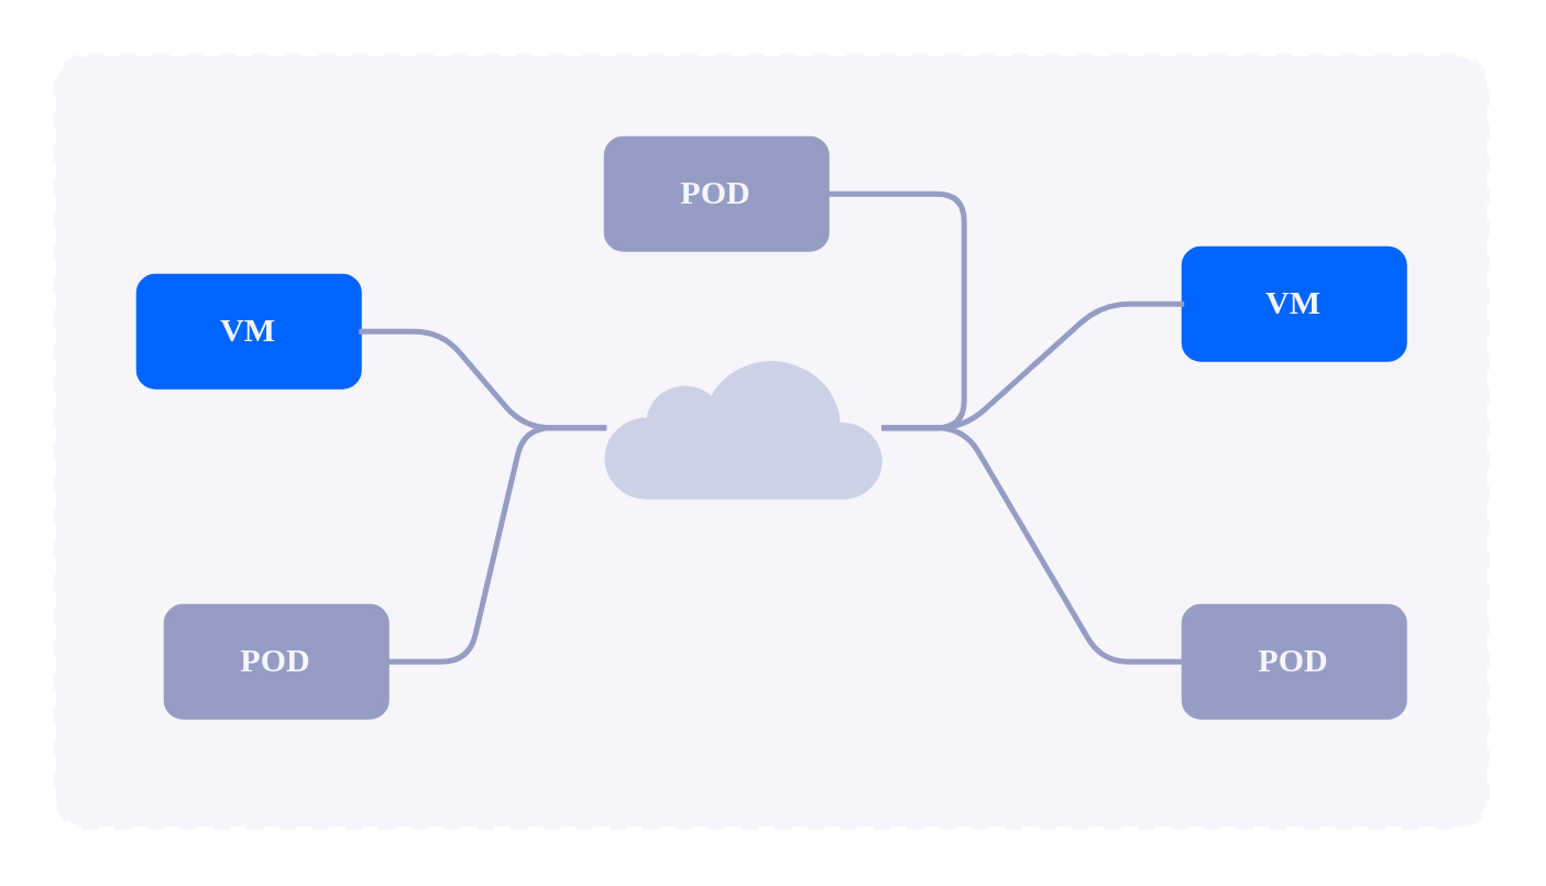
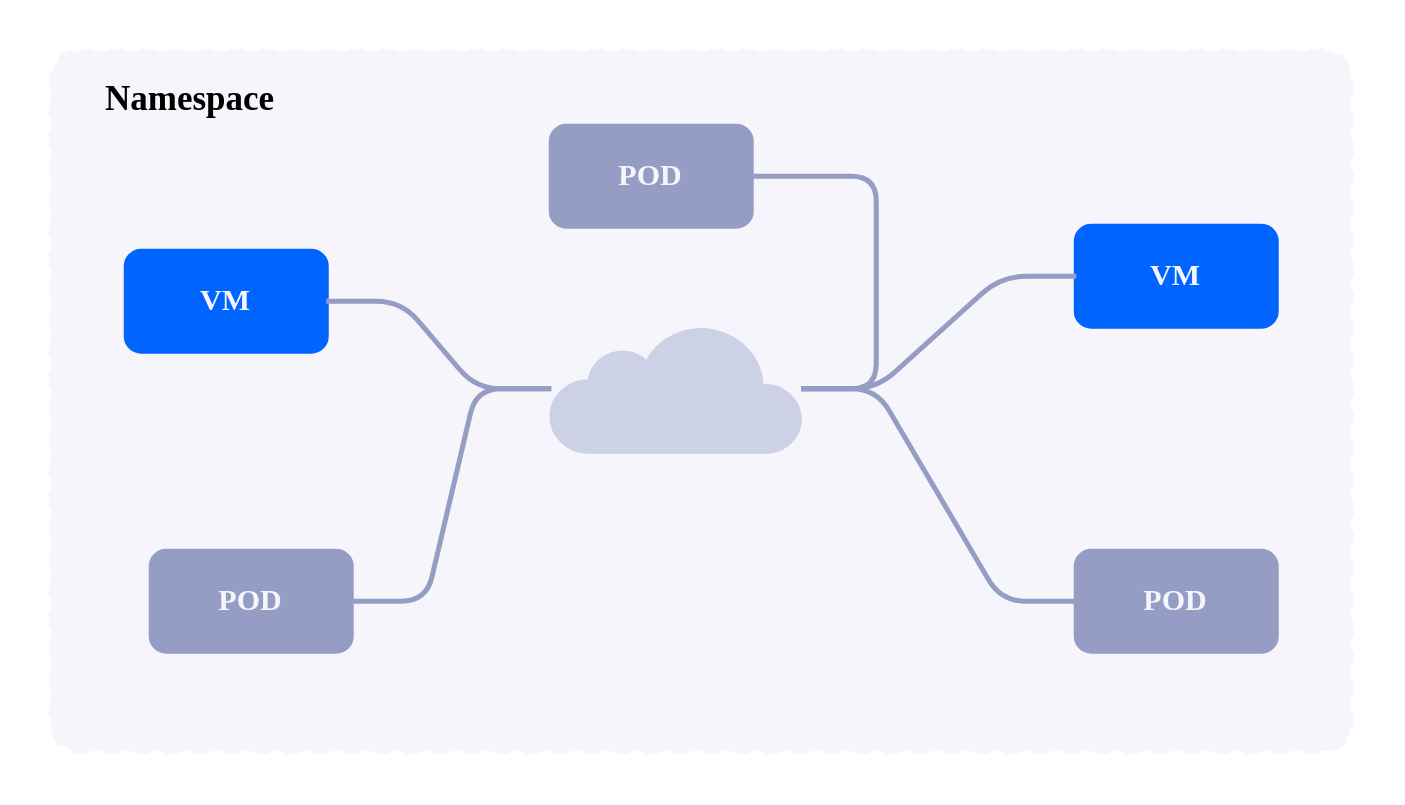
+ <mxCell id="3" value="Namespace" style="text;html=1;strokeColor=#f5f5fb;fillColor=#f5f5fb;align=left;verticalAlign=middle;whiteSpace=wrap;rounded=0;strokeWidth=2;fontFamily=JetBrains Mono;fontSource=https%3A%2F%2Ffonts.googleapis.com%2Fcss%3Ffamily%3DJetBrains%2BMono;fontSize=14;fontStyle=1" parent="1" vertex="1"><mxGeometry x="40" y="30" width="60" height="20" as="geometry" /></mxCell>
